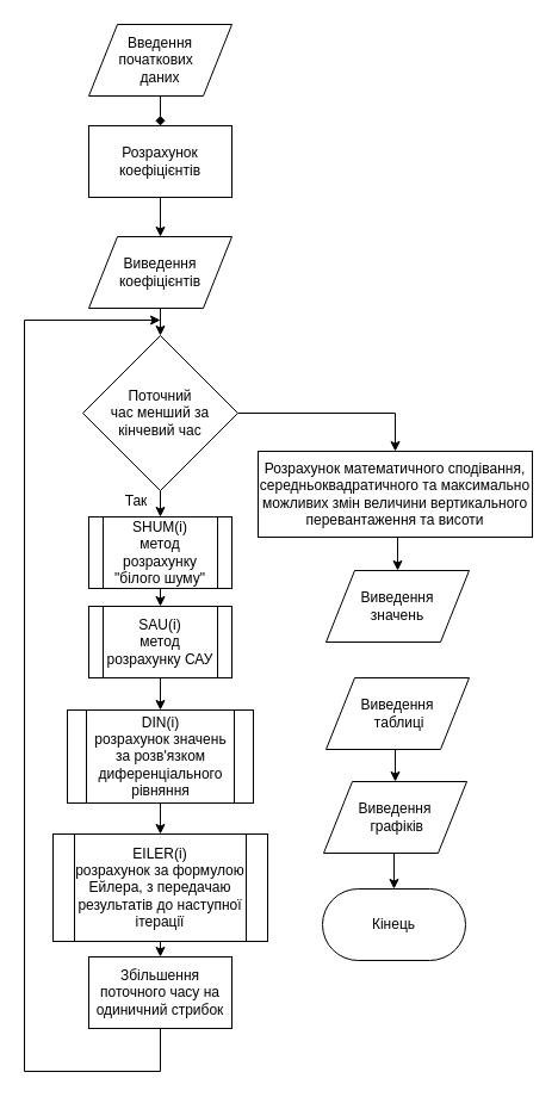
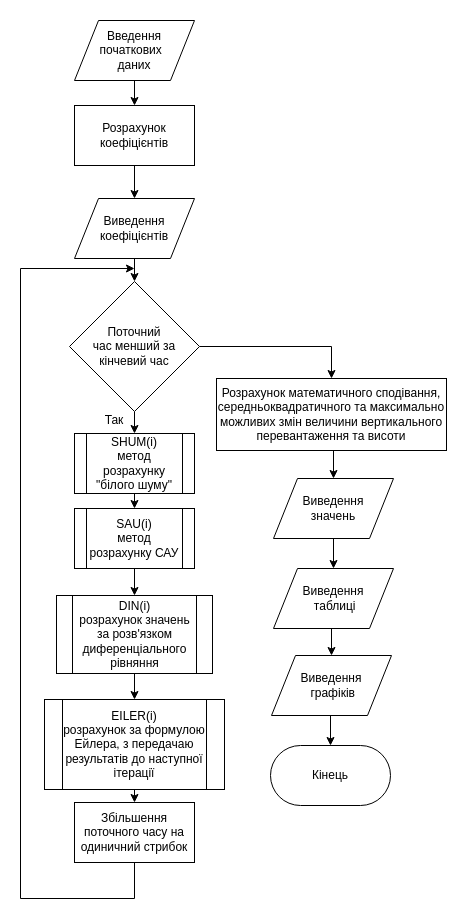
- <mxCell id="2" style="edgeStyle=orthogonalEdgeStyle;rounded=0;orthogonalLoop=1;jettySize=auto;html=1;exitX=0.5;exitY=1;exitDx=0;exitDy=0;entryX=0.5;entryY=0;entryDx=0;entryDy=0;endArrow=diamond;" parent="1" source="3" target="5" edge="1"><mxGeometry relative="1" as="geometry" /></mxCell>
+ <mxCell id="2" style="edgeStyle=orthogonalEdgeStyle;rounded=0;orthogonalLoop=1;jettySize=auto;html=1;exitX=0.5;exitY=1;exitDx=0;exitDy=0;entryX=0.5;entryY=0;entryDx=0;entryDy=0;" parent="1" source="3" target="5" edge="1"><mxGeometry relative="1" as="geometry" /></mxCell>
+ <mxCell id="29" style="edgeStyle=orthogonalEdgeStyle;rounded=0;orthogonalLoop=1;jettySize=auto;html=1;exitX=0.5;exitY=1;exitDx=0;exitDy=0;entryX=0.5;entryY=0;entryDx=0;entryDy=0;" edge="1" parent="1" source="30" target="19"><mxGeometry relative="1" as="geometry" /></mxCell>
